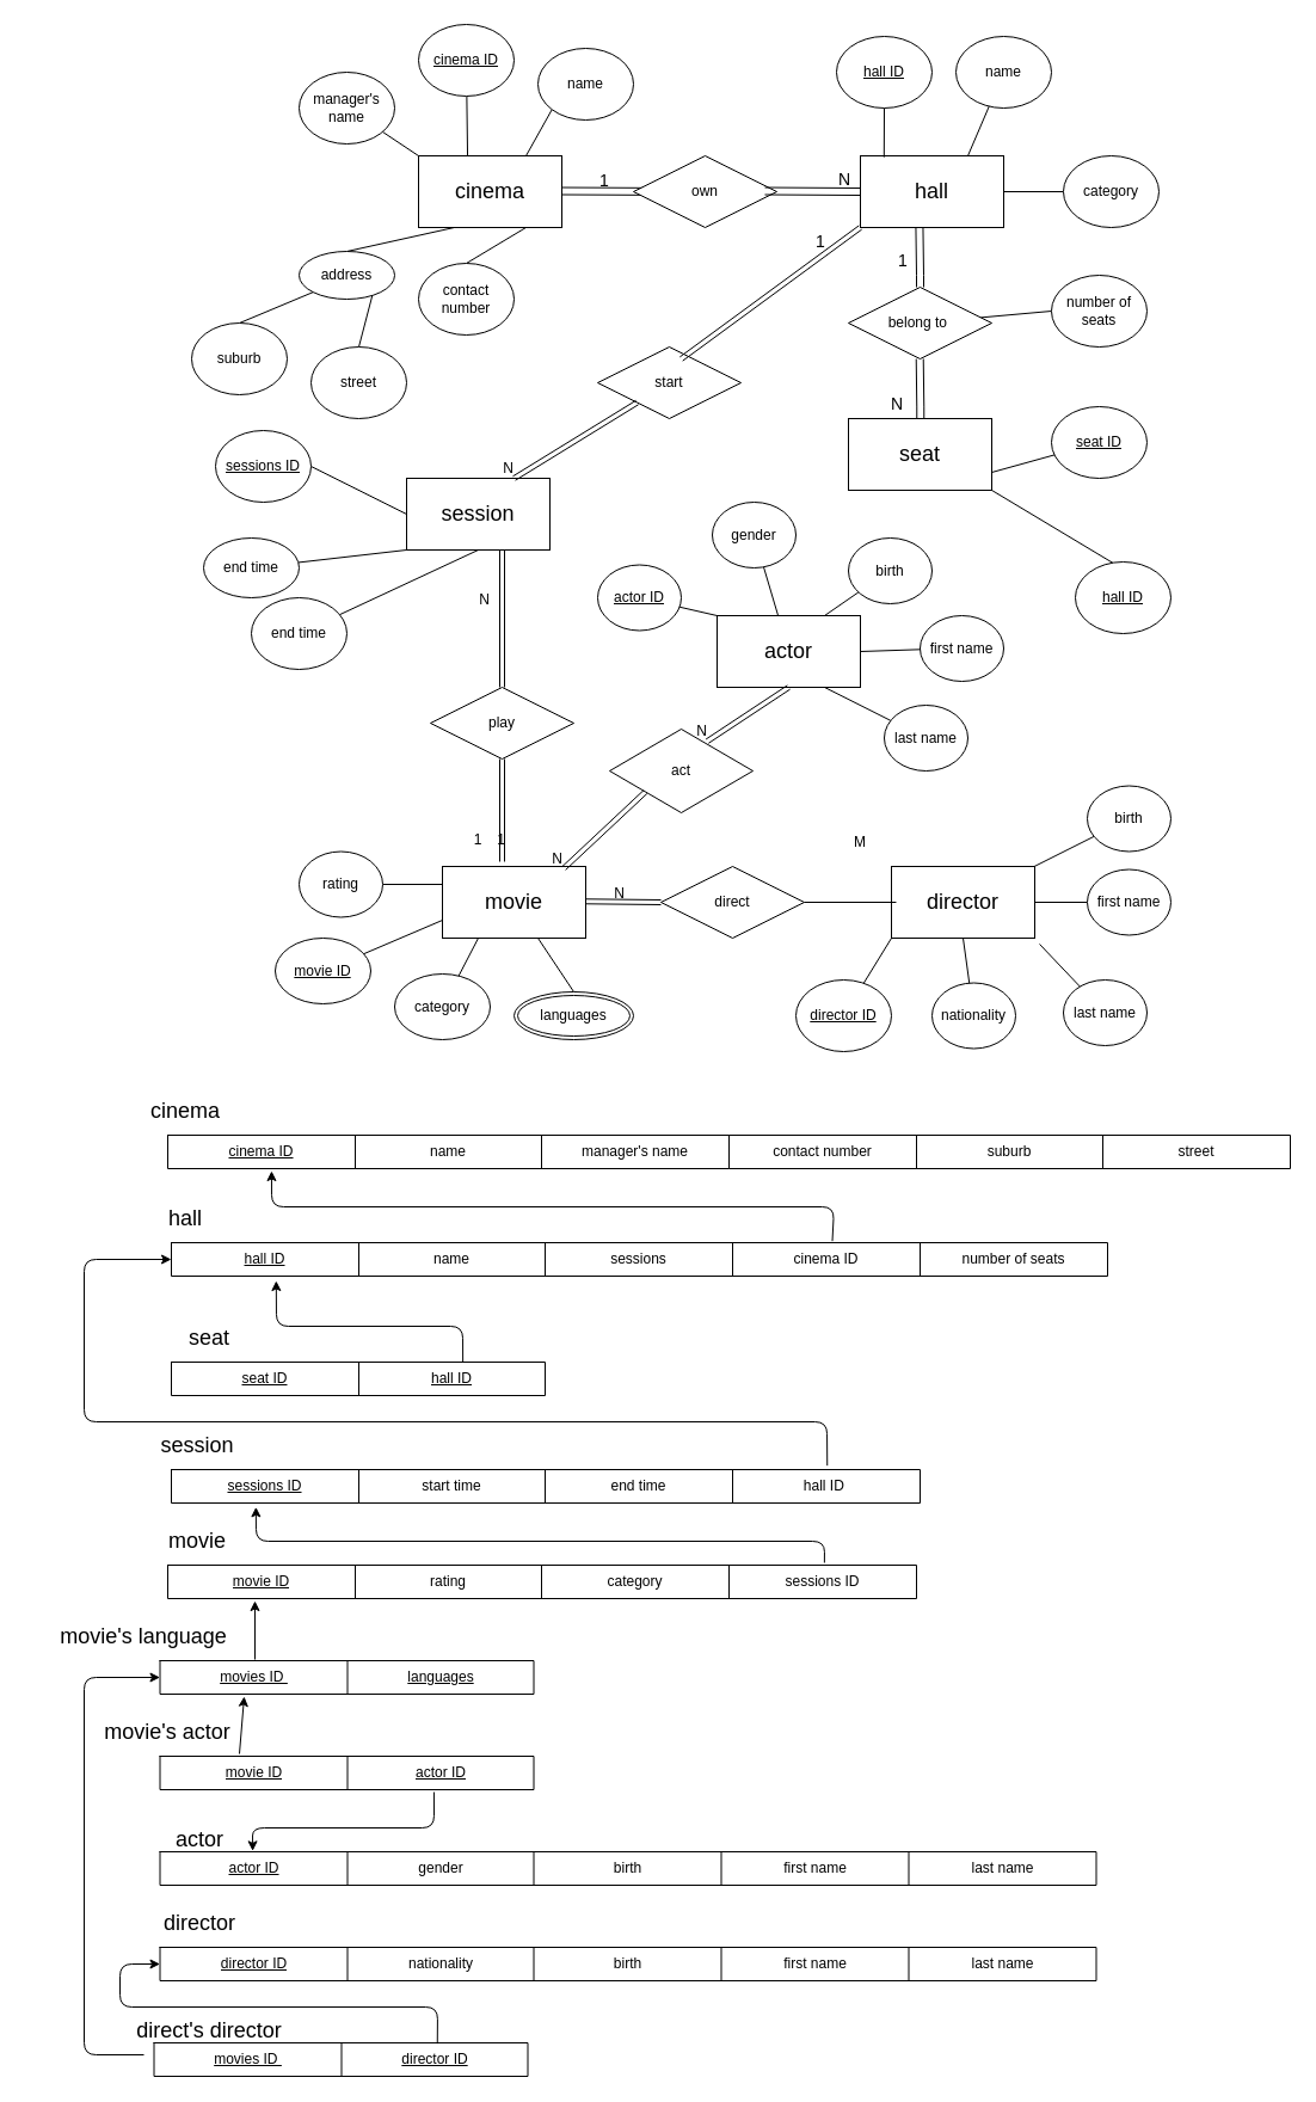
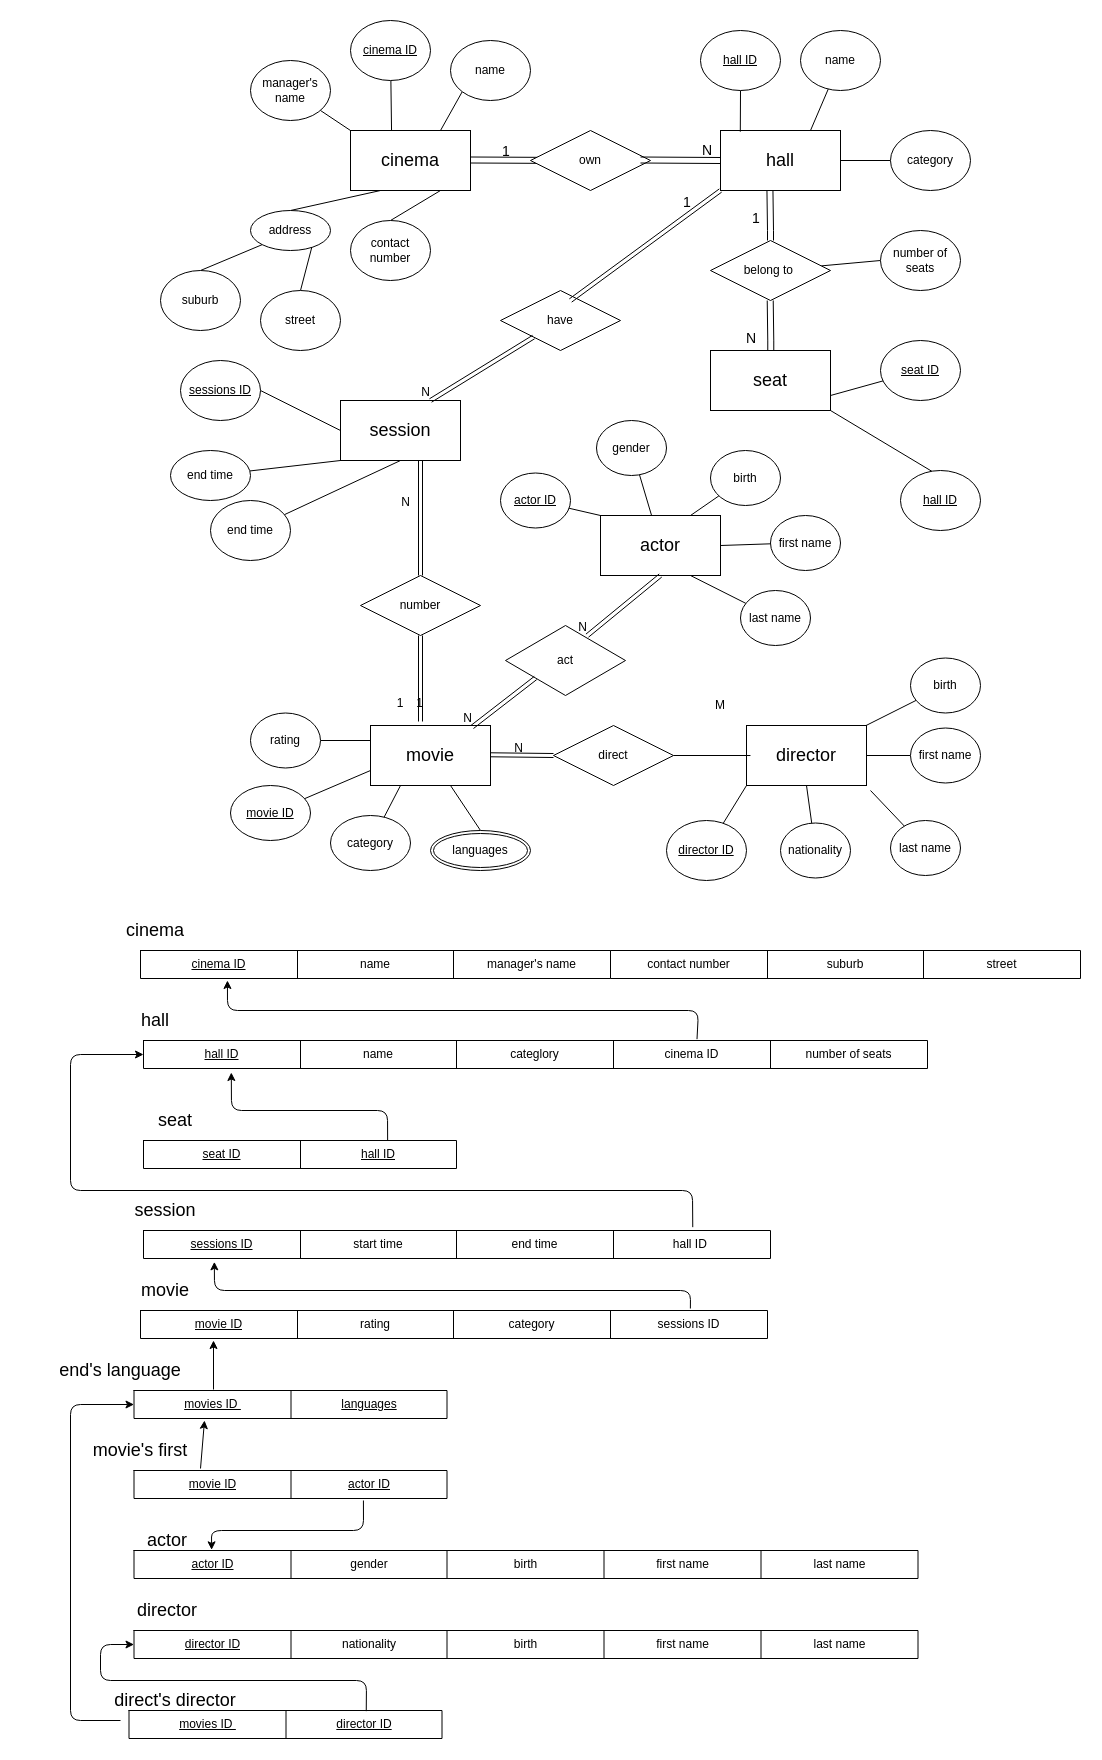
- <mxCell id="49" value="start" style="shape=rhombus;perimeter=rhombusPerimeter;whiteSpace=wrap;html=1;align=center;" parent="1" vertex="1"><mxGeometry x="500" y="290" width="120" height="60" as="geometry" /></mxCell>
+ <mxCell id="49" value="have" style="shape=rhombus;perimeter=rhombusPerimeter;whiteSpace=wrap;html=1;align=center;" parent="1" vertex="1"><mxGeometry x="500" y="290" width="120" height="60" as="geometry" /></mxCell>
- <mxCell id="62" value="play" style="shape=rhombus;perimeter=rhombusPerimeter;whiteSpace=wrap;html=1;align=center;" parent="1" vertex="1"><mxGeometry x="360" y="575" width="120" height="60" as="geometry" /></mxCell>
+ <mxCell id="62" value="number" style="shape=rhombus;perimeter=rhombusPerimeter;whiteSpace=wrap;html=1;align=center;" parent="1" vertex="1"><mxGeometry x="360" y="575" width="120" height="60" as="geometry" /></mxCell>
- <mxCell id="94" value="act" style="shape=rhombus;perimeter=rhombusPerimeter;whiteSpace=wrap;html=1;align=center;" parent="1" vertex="1"><mxGeometry x="510" y="610" width="120" height="70" as="geometry" /></mxCell>
+ <mxCell id="94" value="act" style="shape=rhombus;perimeter=rhombusPerimeter;whiteSpace=wrap;html=1;align=center;" parent="1" vertex="1"><mxGeometry x="505" y="625" width="120" height="70" as="geometry" /></mxCell>
- <mxCell id="124" value="sessions" style="shape=partialRectangle;html=1;whiteSpace=wrap;connectable=0;fillColor=none;top=0;left=0;bottom=0;right=0;overflow=hidden;" parent="121" vertex="1"><mxGeometry x="313" width="157" height="28" as="geometry" /></mxCell>
+ <mxCell id="124" value="categlory" style="shape=partialRectangle;html=1;whiteSpace=wrap;connectable=0;fillColor=none;top=0;left=0;bottom=0;right=0;overflow=hidden;" parent="121" vertex="1"><mxGeometry x="313" width="157" height="28" as="geometry" /></mxCell>
- <mxCell id="183" value="&lt;font style=&quot;font-size: 18px&quot;&gt;movie's language&lt;/font&gt;" style="text;html=1;strokeColor=none;fillColor=none;align=center;verticalAlign=middle;whiteSpace=wrap;rounded=0;" parent="1" vertex="1"><mxGeometry x="20" y="1360" width="200" height="20" as="geometry" /></mxCell>
+ <mxCell id="183" value="&lt;font style=&quot;font-size: 18px&quot;&gt;end's language&lt;/font&gt;" style="text;html=1;strokeColor=none;fillColor=none;align=center;verticalAlign=middle;whiteSpace=wrap;rounded=0;" parent="1" vertex="1"><mxGeometry x="20" y="1360" width="200" height="20" as="geometry" /></mxCell>
- <mxCell id="184" value="&lt;font style=&quot;font-size: 18px&quot;&gt;movie's actor&lt;/font&gt;" style="text;html=1;strokeColor=none;fillColor=none;align=center;verticalAlign=middle;whiteSpace=wrap;rounded=0;" parent="1" vertex="1"><mxGeometry x="40" y="1440" width="200" height="20" as="geometry" /></mxCell>
+ <mxCell id="184" value="&lt;font style=&quot;font-size: 18px&quot;&gt;movie's first&lt;/font&gt;" style="text;html=1;strokeColor=none;fillColor=none;align=center;verticalAlign=middle;whiteSpace=wrap;rounded=0;" parent="1" vertex="1"><mxGeometry x="40" y="1440" width="200" height="20" as="geometry" /></mxCell>
